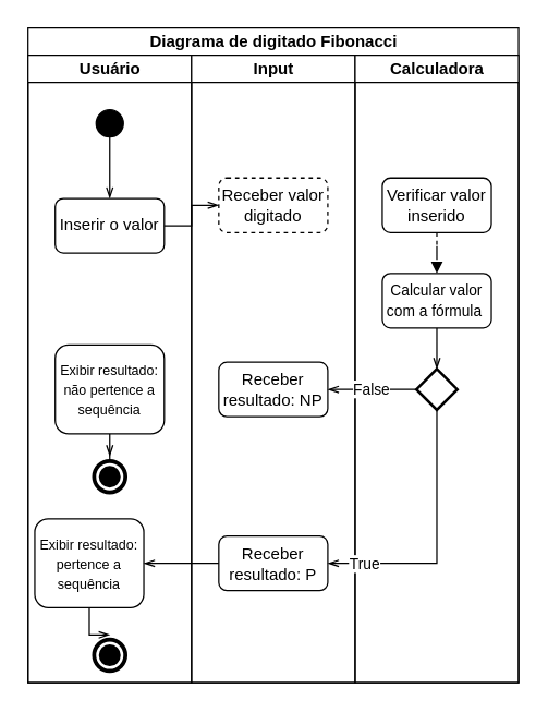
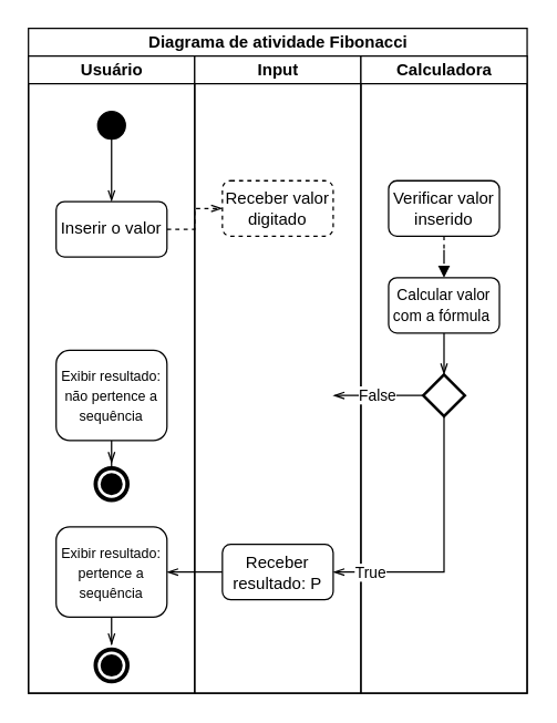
- <mxCell id="2" value="Diagrama de digitado Fibonacci" style="swimlane;html=1;childLayout=stackLayout;resizeParent=1;resizeParentMax=0;startSize=20;" vertex="1" parent="1"><mxGeometry x="20" y="20" width="360" height="480" as="geometry" /></mxCell>
+ <mxCell id="2" value="Diagrama de atividade Fibonacci" style="swimlane;html=1;childLayout=stackLayout;resizeParent=1;resizeParentMax=0;startSize=20;" vertex="1" parent="1"><mxGeometry x="20" y="20" width="360" height="480" as="geometry" /></mxCell>
- <mxCell id="23" style="edgeStyle=orthogonalEdgeStyle;rounded=0;orthogonalLoop=1;jettySize=auto;html=1;entryX=0;entryY=0.5;entryDx=0;entryDy=0;endArrow=openThin;endFill=0;" edge="1" parent="2" source="6" target="14"><mxGeometry relative="1" as="geometry" /></mxCell>
+ <mxCell id="23" style="edgeStyle=orthogonalEdgeStyle;rounded=0;orthogonalLoop=1;jettySize=auto;html=1;entryX=0;entryY=0.5;entryDx=0;entryDy=0;endArrow=openThin;endFill=0;dashed=1;" edge="1" parent="2" source="6" target="14"><mxGeometry relative="1" as="geometry" /></mxCell>
- <mxCell id="15" value="Receber resultado: NP" style="rounded=1;whiteSpace=wrap;html=1;" vertex="1" parent="13"><mxGeometry x="20" y="225" width="80" height="40" as="geometry" /></mxCell>
- <mxCell id="11" value="&lt;font style=&quot;font-size: 10px&quot;&gt;Exibir resultado: pertence a sequência&lt;/font&gt;" style="rounded=1;whiteSpace=wrap;html=1;align=center;" vertex="1" parent="3"><mxGeometry x="5" y="340" width="80" height="65" as="geometry" /></mxCell>
+ <mxCell id="11" value="&lt;font style=&quot;font-size: 10px&quot;&gt;Exibir resultado: pertence a sequência&lt;/font&gt;" style="rounded=1;whiteSpace=wrap;html=1;align=center;" vertex="1" parent="3"><mxGeometry x="20" y="340" width="80" height="65" as="geometry" /></mxCell>
